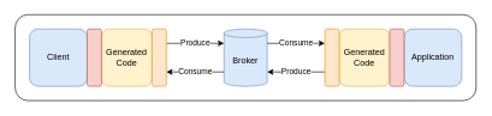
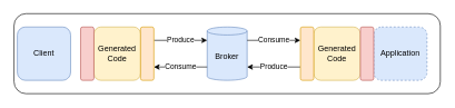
- <mxCell id="3" value="Client" style="rounded=1;whiteSpace=wrap;html=1;fillColor=#dae8fc;strokeColor=#6c8ebf;" parent="1" vertex="1"><mxGeometry x="40" y="40" width="80" height="80" as="geometry" /></mxCell>
+ <mxCell id="3" value="Client" style="rounded=1;whiteSpace=wrap;html=1;fillColor=#dae8fc;strokeColor=#6c8ebf;" parent="1" vertex="1"><mxGeometry x="25" y="40" width="80" height="80" as="geometry" /></mxCell>
- <mxCell id="4" value="Application" style="rounded=1;whiteSpace=wrap;html=1;fillColor=#dae8fc;strokeColor=#6c8ebf;" parent="1" vertex="1"><mxGeometry x="560" y="40" width="80" height="80" as="geometry" /></mxCell>
+ <mxCell id="4" value="Application" style="rounded=1;whiteSpace=wrap;html=1;fillColor=#dae8fc;strokeColor=#6c8ebf;dashed=1;" parent="1" vertex="1"><mxGeometry x="560" y="40" width="80" height="80" as="geometry" /></mxCell>
